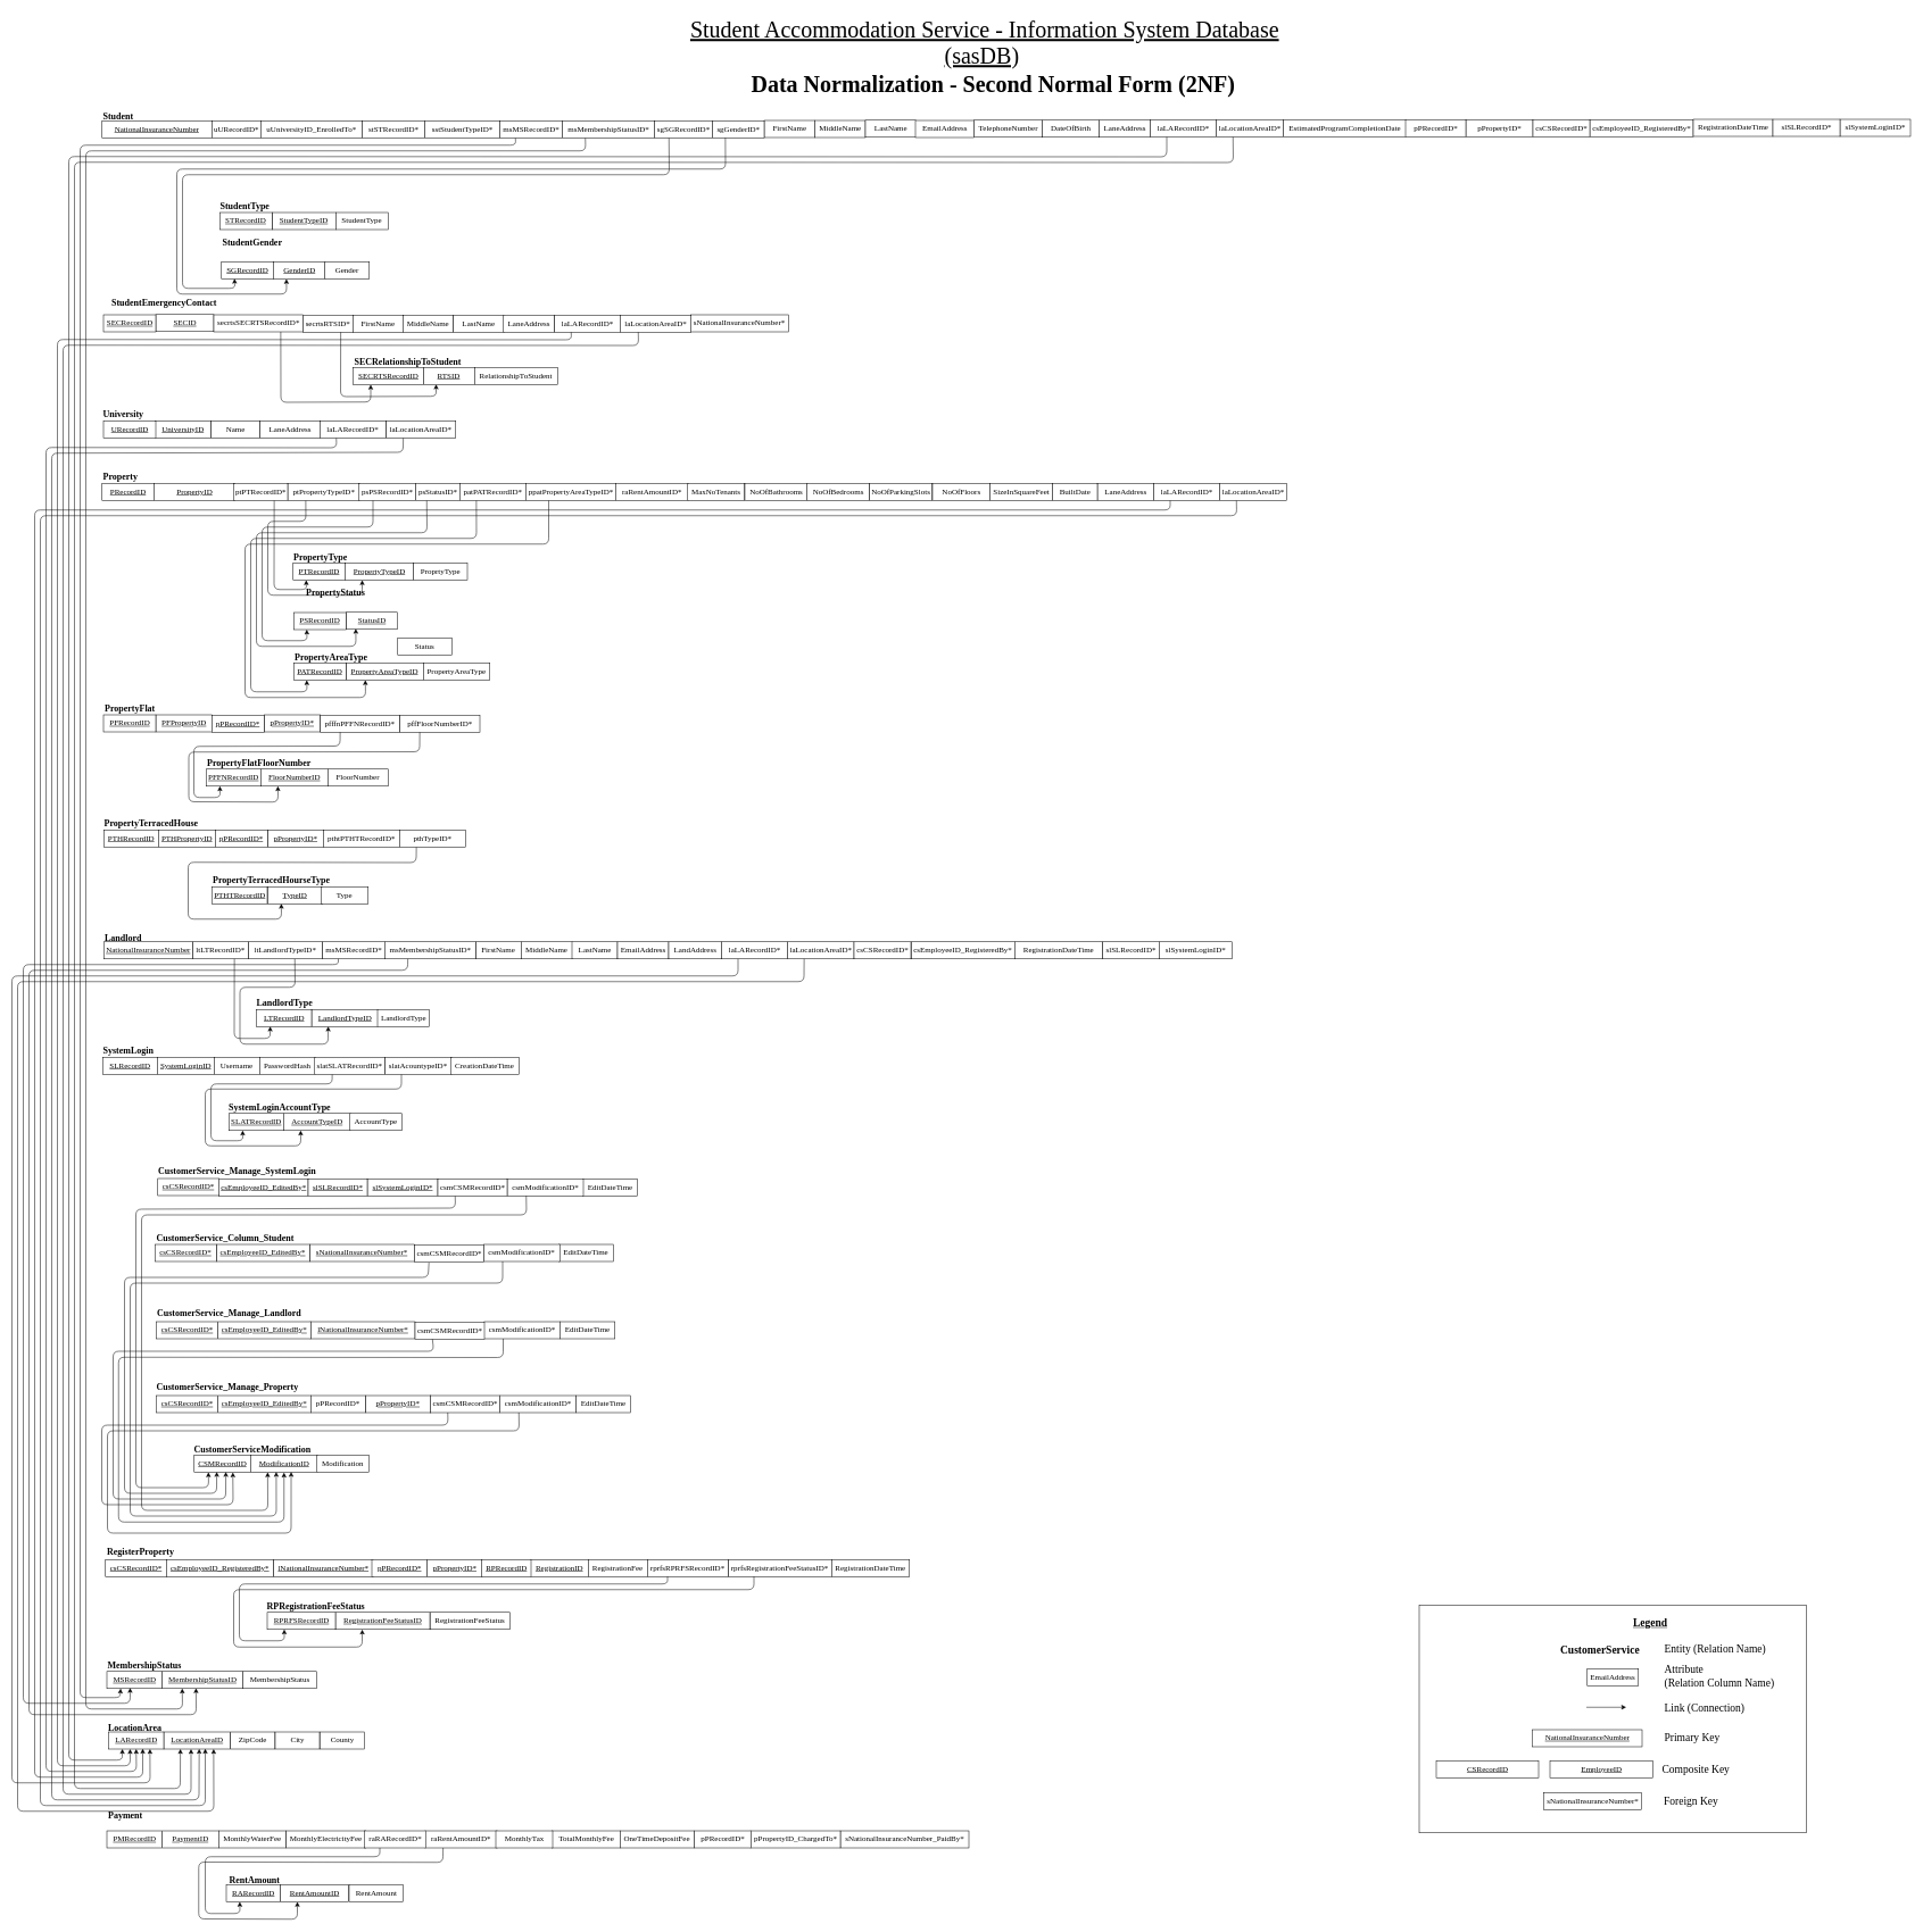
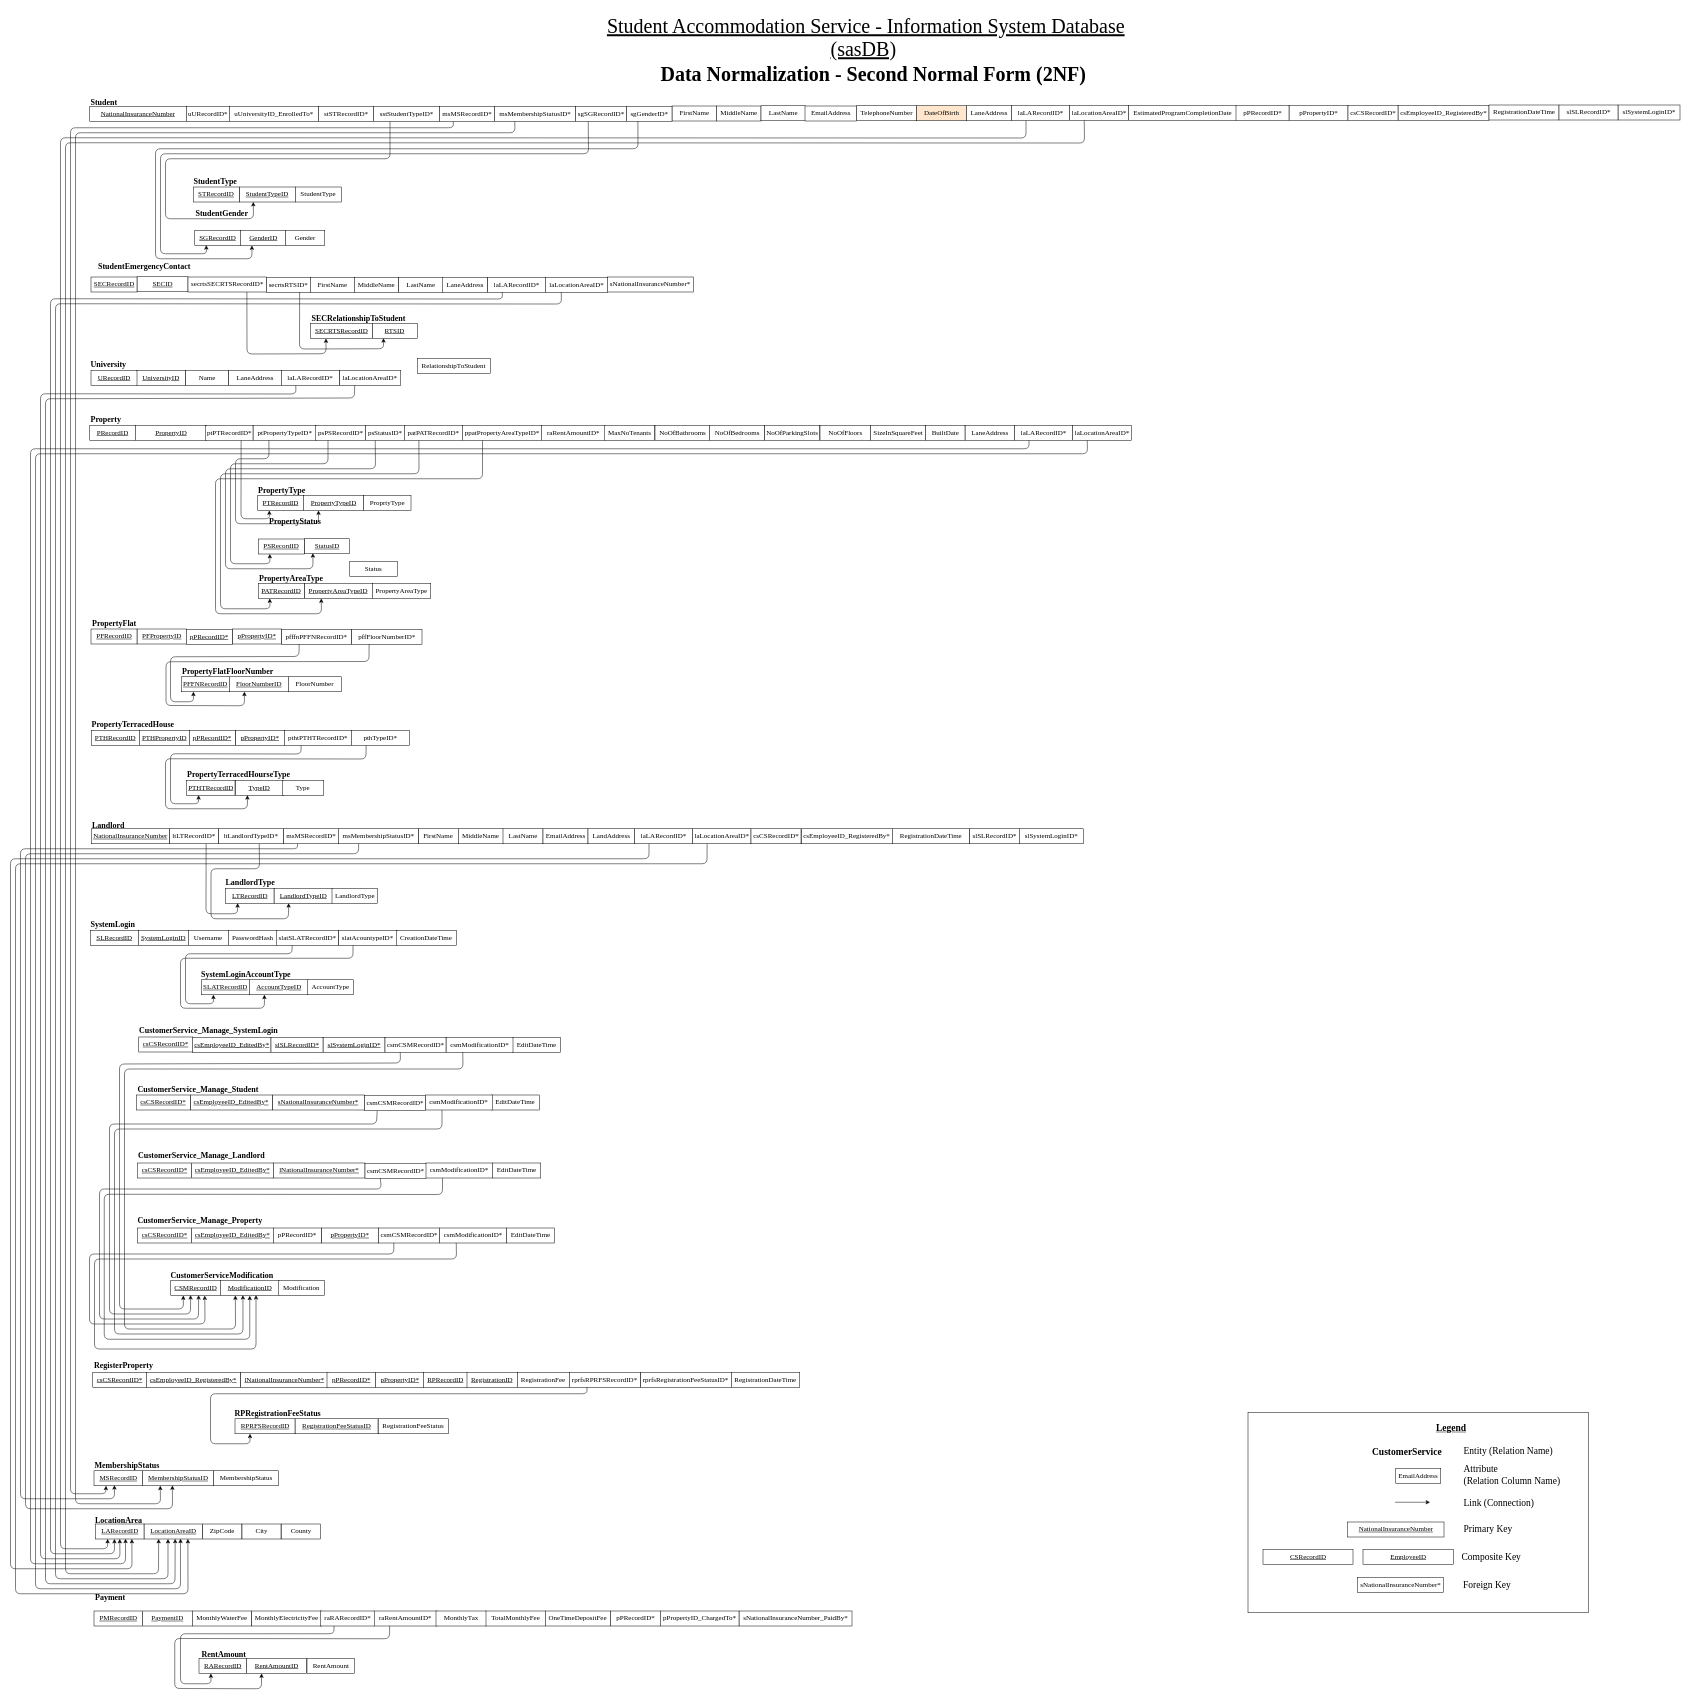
- <mxCell id="8" value="DateOfBirth" style="rounded=0;whiteSpace=wrap;html=1;fontSize=14;fontFamily=Times New Roman;" parent="1" vertex="1"><mxGeometry x="1832.5" y="210.5" width="100" height="30" as="geometry" /></mxCell>
+ <mxCell id="8" value="DateOfBirth" style="rounded=0;whiteSpace=wrap;html=1;fontSize=14;fontFamily=Times New Roman;fillColor=#ffe6cc;" parent="1" vertex="1"><mxGeometry x="1832.5" y="210.5" width="100" height="30" as="geometry" /></mxCell>
+ <mxCell id="197" value="" style="endArrow=classic;html=1;exitX=0.25;exitY=1;exitDx=0;exitDy=0;entryX=0.25;entryY=1;entryDx=0;entryDy=0;" parent="1" source="16" target="19" edge="1"><mxGeometry width="50" height="50" relative="1" as="geometry"><mxPoint x="270.5" y="476.5" as="sourcePoint" /><mxPoint x="690.5" y="316.5" as="targetPoint" /><Array as="points"><mxPoint x="779.5" y="316.5" /><mxPoint x="330.5" y="316.5" /><mxPoint x="330.5" y="436.5" /><mxPoint x="506.5" y="436.5" /></Array></mxGeometry></mxCell>
- <mxCell id="41" value="RelationshipToStudent" style="rounded=0;whiteSpace=wrap;html=1;fontSize=14;fontFamily=Times New Roman;" parent="1" vertex="1"><mxGeometry x="834" y="646" width="146" height="30" as="geometry" /></mxCell>
+ <mxCell id="41" value="RelationshipToStudent" style="rounded=0;whiteSpace=wrap;html=1;fontSize=14;fontFamily=Times New Roman;" parent="1" vertex="1"><mxGeometry x="834" y="716" width="146" height="30" as="geometry" /></mxCell>
+ <mxCell id="227" value="" style="endArrow=classic;html=1;entryX=0.25;entryY=1;entryDx=0;entryDy=0;exitX=0.25;exitY=1;exitDx=0;exitDy=0;" parent="1" source="226" target="180" edge="1"><mxGeometry width="50" height="50" relative="1" as="geometry"><mxPoint x="160.5" y="1596.5" as="sourcePoint" /><mxPoint x="210.5" y="1546.5" as="targetPoint" /><Array as="points"><mxPoint x="601.5" y="1507" /><mxPoint x="340.5" y="1506.5" /><mxPoint x="340.5" y="1606.5" /><mxPoint x="396.5" y="1606.5" /></Array></mxGeometry></mxCell>
- <mxCell id="112" value="&lt;font face=&quot;Times New Roman&quot;&gt;CustomerService_Column_Student&lt;/font&gt;" style="text;html=1;resizable=0;points=[];autosize=1;align=left;verticalAlign=top;spacingTop=-4;fontSize=16;fontStyle=1" parent="1" vertex="1"><mxGeometry x="272.5" y="2165" width="240" height="20" as="geometry" /></mxCell>
+ <mxCell id="112" value="&lt;font face=&quot;Times New Roman&quot;&gt;CustomerService_Manage_Student&lt;/font&gt;" style="text;html=1;resizable=0;points=[];autosize=1;align=left;verticalAlign=top;spacingTop=-4;fontSize=16;fontStyle=1" parent="1" vertex="1"><mxGeometry x="272.5" y="2165" width="240" height="20" as="geometry" /></mxCell>
- <mxCell id="146" value="" style="endArrow=classic;html=1;entryX=0.284;entryY=1.006;entryDx=0;entryDy=0;entryPerimeter=0;exitX=0.25;exitY=1;exitDx=0;exitDy=0;" parent="1" source="141" target="144" edge="1"><mxGeometry width="50" height="50" relative="1" as="geometry"><mxPoint x="329" y="2956.5" as="sourcePoint" /><mxPoint x="379" y="2906.5" as="targetPoint" /><Array as="points"><mxPoint x="1325.5" y="2796.5" /><mxPoint x="410.5" y="2796.5" /><mxPoint x="410.5" y="2897.5" /><mxPoint x="636.5" y="2897.5" /></Array></mxGeometry></mxCell>
